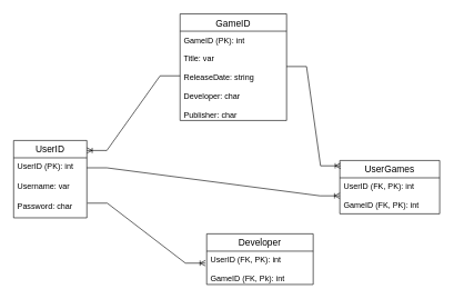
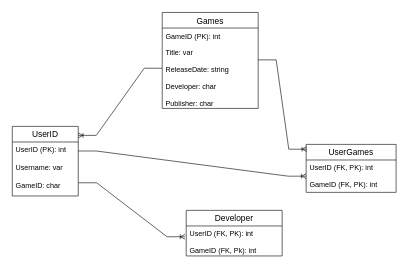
- <mxCell id="6" value="GameID" style="swimlane;fontStyle=0;childLayout=stackLayout;horizontal=1;startSize=26;horizontalStack=0;resizeParent=1;resizeParentMax=0;resizeLast=0;collapsible=1;marginBottom=0;align=center;fontSize=14;" parent="1" vertex="1"><mxGeometry x="270" y="20" width="160" height="160" as="geometry" /></mxCell>
+ <mxCell id="6" value="Games" style="swimlane;fontStyle=0;childLayout=stackLayout;horizontal=1;startSize=26;horizontalStack=0;resizeParent=1;resizeParentMax=0;resizeLast=0;collapsible=1;marginBottom=0;align=center;fontSize=14;" parent="1" vertex="1"><mxGeometry x="270" y="20" width="160" height="160" as="geometry" /></mxCell>
- <mxCell id="5" value="Password: char" style="text;strokeColor=none;fillColor=none;spacingLeft=4;spacingRight=4;overflow=hidden;rotatable=0;points=[[0,0.5],[1,0.5]];portConstraint=eastwest;fontSize=12;" parent="2" vertex="1"><mxGeometry y="86" width="110" height="30" as="geometry" /></mxCell>
+ <mxCell id="5" value="GameID: char" style="text;strokeColor=none;fillColor=none;spacingLeft=4;spacingRight=4;overflow=hidden;rotatable=0;points=[[0,0.5],[1,0.5]];portConstraint=eastwest;fontSize=12;" parent="2" vertex="1"><mxGeometry y="86" width="110" height="30" as="geometry" /></mxCell>
